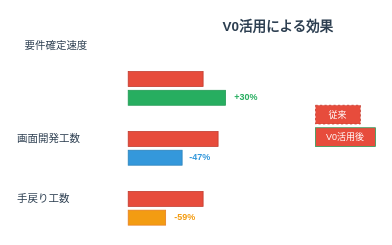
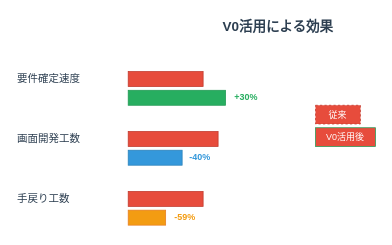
- <mxCell id="3" value="要件確定速度" style="text;html=1;strokeColor=none;fillColor=none;align=left;verticalAlign=middle;whiteSpace=wrap;rounded=0;fontSize=14;fontColor=#2C3E50;" vertex="1" parent="1"><mxGeometry x="30" y="45" width="120" height="30" as="geometry" /></mxCell>
+ <mxCell id="3" value="要件確定速度" style="text;html=1;strokeColor=none;fillColor=none;align=left;verticalAlign=middle;whiteSpace=wrap;rounded=0;fontSize=14;fontColor=#2C3E50;" vertex="1" parent="1"><mxGeometry x="20" y="90" width="120" height="30" as="geometry" /></mxCell>
- <mxCell id="10" value="-47%" style="text;html=1;strokeColor=none;fillColor=none;align=left;verticalAlign=middle;whiteSpace=wrap;rounded=0;fontSize=12;fontStyle=1;fontColor=#3498DB;" vertex="1" parent="1"><mxGeometry x="250" y="195" width="40" height="30" as="geometry" /></mxCell>
+ <mxCell id="10" value="-40%" style="text;html=1;strokeColor=none;fillColor=none;align=left;verticalAlign=middle;whiteSpace=wrap;rounded=0;fontSize=12;fontStyle=1;fontColor=#3498DB;" vertex="1" parent="1"><mxGeometry x="250" y="195" width="40" height="30" as="geometry" /></mxCell>
